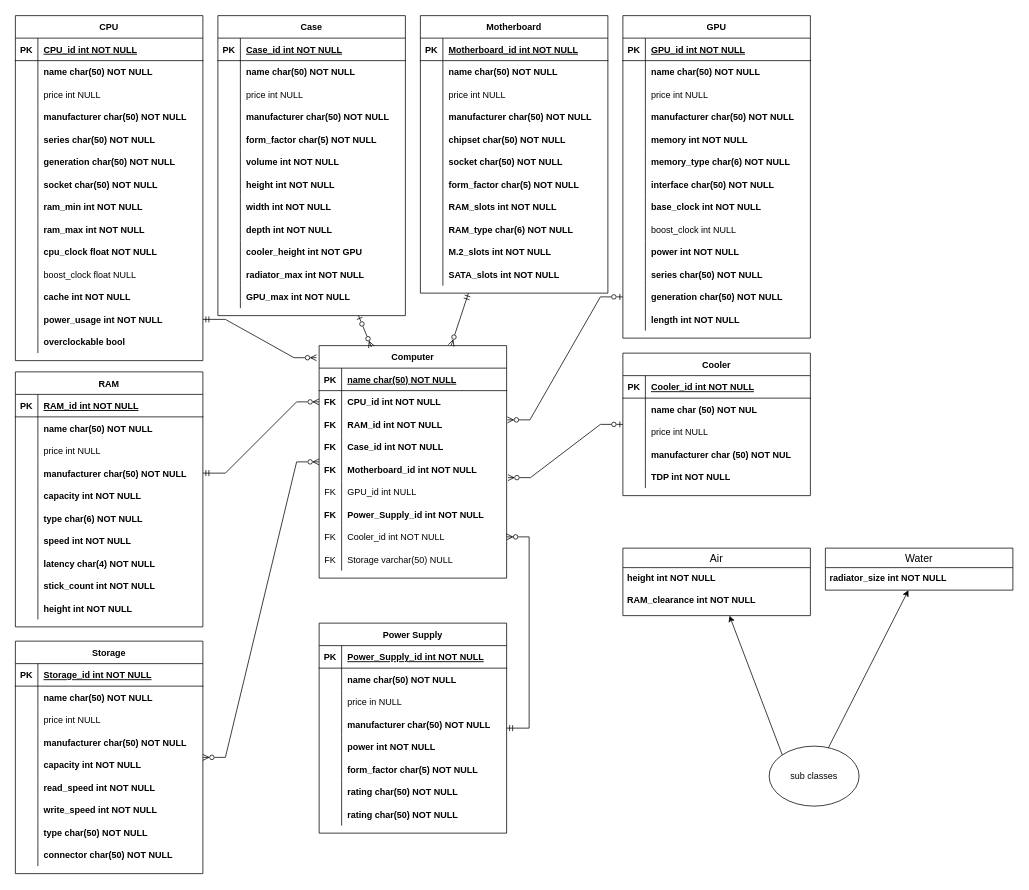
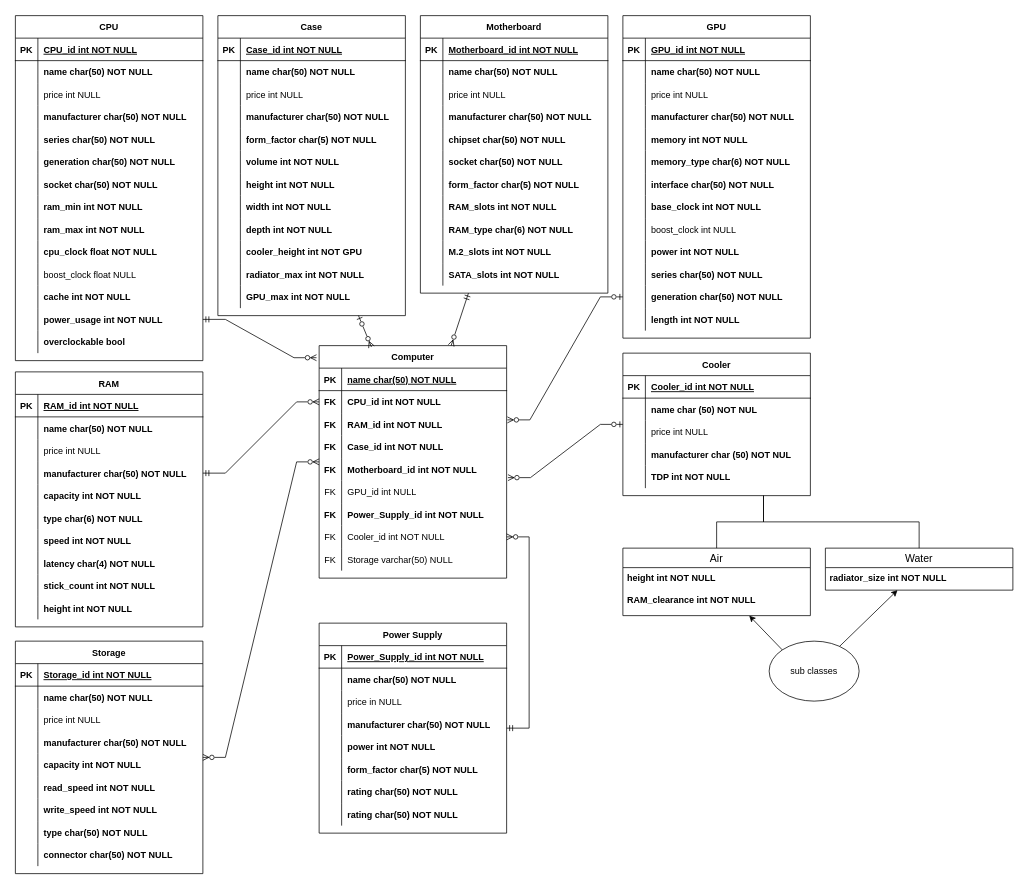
+ <mxCell id="261" value="" style="edgeStyle=elbowEdgeStyle;elbow=vertical;startArrow=none;endArrow=none;rounded=0;exitX=0.75;exitY=1;exitDx=0;exitDy=0;" edge="1" parent="1" source="240" target="259"><mxGeometry relative="1" as="geometry"><mxPoint x="1090" y="600" as="sourcePoint" /><mxPoint x="1160" y="640" as="targetPoint" /></mxGeometry></mxCell>
+ <mxCell id="262" value="" style="edgeStyle=elbowEdgeStyle;elbow=vertical;startArrow=none;endArrow=none;rounded=0;exitX=0.75;exitY=1;exitDx=0;exitDy=0;" edge="1" parent="1" source="240" target="256"><mxGeometry relative="1" as="geometry"><mxPoint x="1090" y="600" as="sourcePoint" /><mxPoint x="1020" y="640" as="targetPoint" /></mxGeometry></mxCell>
- <mxCell id="263" value="sub classes" style="ellipse;whiteSpace=wrap;html=1;" vertex="1" parent="1"><mxGeometry x="1025" y="994" width="120" height="80" as="geometry" /></mxCell>
+ <mxCell id="263" value="sub classes" style="ellipse;whiteSpace=wrap;html=1;" vertex="1" parent="1"><mxGeometry x="1025" y="854" width="120" height="80" as="geometry" /></mxCell>
